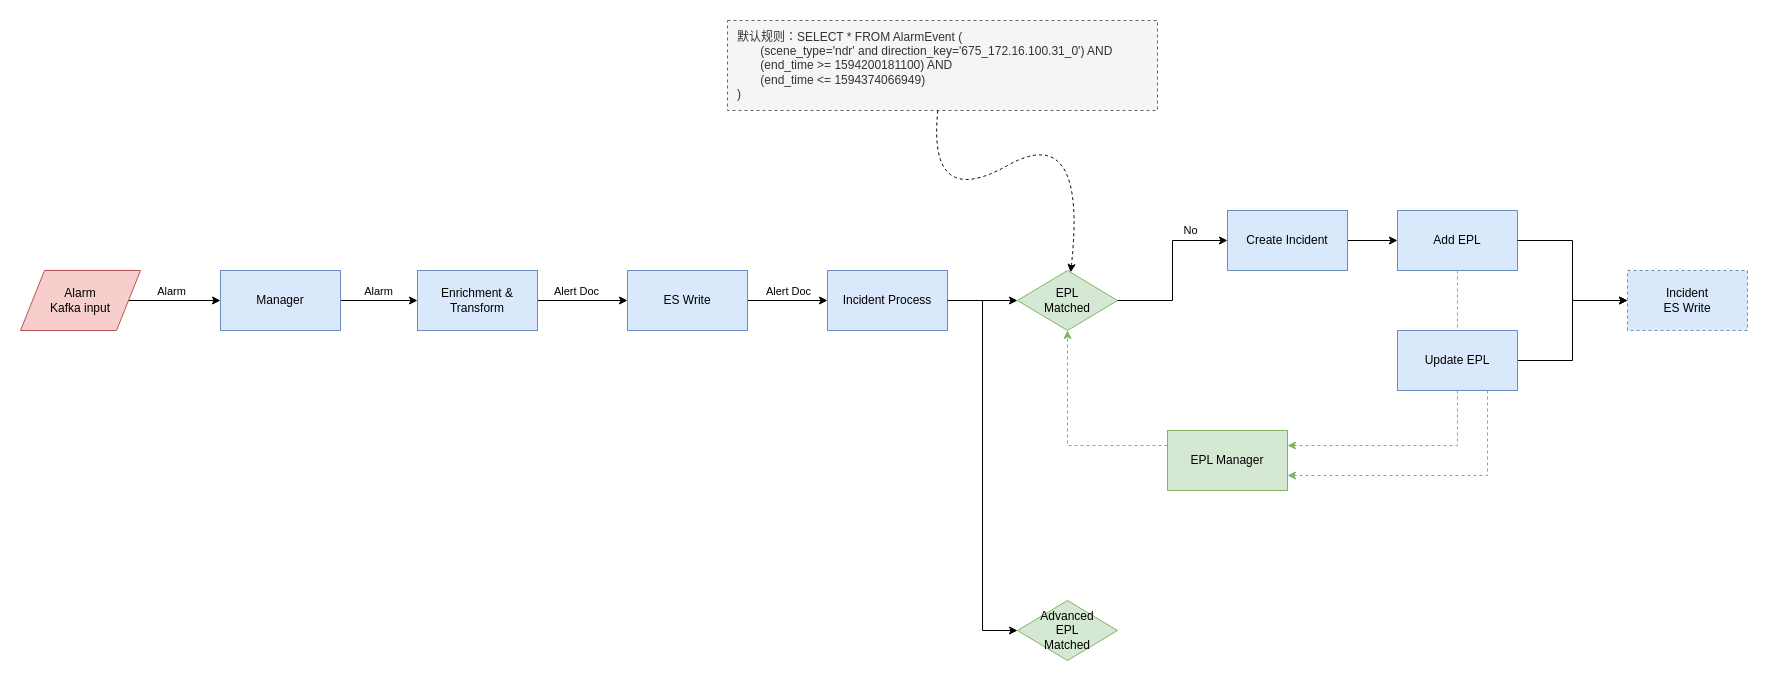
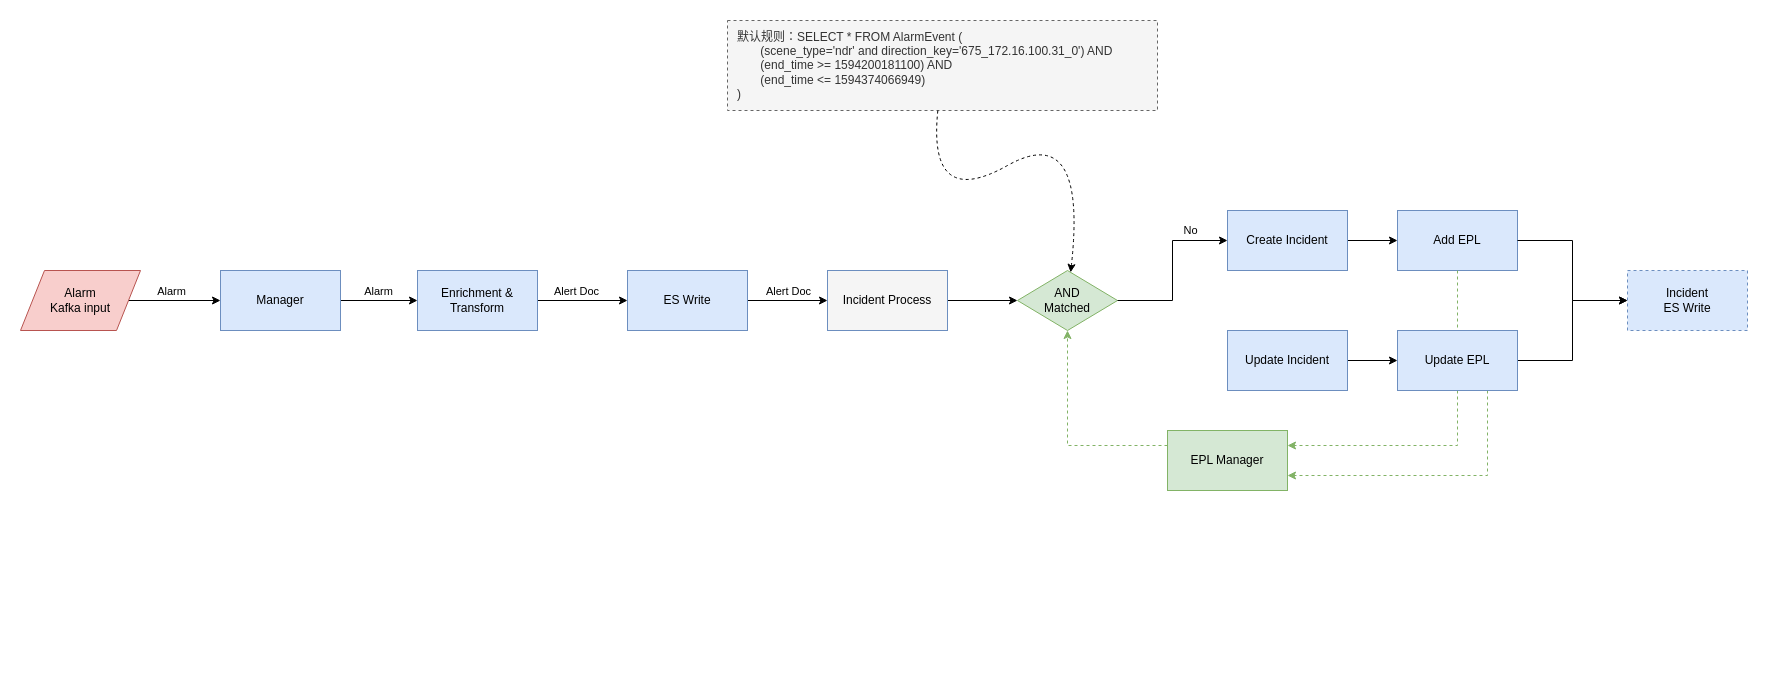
- <mxCell id="13" value="Incident Process" style="rounded=0;whiteSpace=wrap;html=1;fillColor=#dae8fc;strokeColor=#6c8ebf;" vertex="1" parent="1"><mxGeometry x="827" y="270" width="120" height="60" as="geometry" /></mxCell>
+ <mxCell id="13" value="Incident Process" style="rounded=0;whiteSpace=wrap;html=1;fillColor=#f5f5f5;strokeColor=#6c8ebf;" vertex="1" parent="1"><mxGeometry x="827" y="270" width="120" height="60" as="geometry" /></mxCell>
- <mxCell id="18" value="EPL&lt;br&gt;Matched" style="rhombus;whiteSpace=wrap;html=1;fillColor=#d5e8d4;strokeColor=#82b366;" vertex="1" parent="1"><mxGeometry x="1017" y="270" width="100" height="60" as="geometry" /></mxCell>
+ <mxCell id="18" value="AND&lt;br&gt;Matched" style="rhombus;whiteSpace=wrap;html=1;fillColor=#d5e8d4;strokeColor=#82b366;" vertex="1" parent="1"><mxGeometry x="1017" y="270" width="100" height="60" as="geometry" /></mxCell>
+ <mxCell id="27" value="Update Incident" style="rounded=0;whiteSpace=wrap;html=1;fillColor=#dae8fc;strokeColor=#6c8ebf;" vertex="1" parent="1"><mxGeometry x="1227" y="330" width="120" height="60" as="geometry" /></mxCell>
+ <mxCell id="25" value="" style="edgeStyle=orthogonalEdgeStyle;rounded=0;orthogonalLoop=1;jettySize=auto;html=1;" edge="1" parent="1" source="27" target="29"><mxGeometry relative="1" as="geometry" /></mxCell>
- <mxCell id="33" value="" style="edgeStyle=orthogonalEdgeStyle;rounded=0;orthogonalLoop=1;jettySize=auto;html=1;exitX=1;exitY=0.5;exitDx=0;exitDy=0;entryX=0;entryY=0.5;entryDx=0;entryDy=0;" edge="1" parent="1" source="13" target="32"><mxGeometry relative="1" as="geometry"><mxPoint x="957" y="310" as="sourcePoint" /><mxPoint x="1017" y="310" as="targetPoint" /></mxGeometry></mxCell>
- <mxCell id="32" value="Advanced&lt;br&gt;EPL&lt;br&gt;Matched" style="rhombus;whiteSpace=wrap;html=1;fillColor=#d5e8d4;strokeColor=#82b366;" vertex="1" parent="1"><mxGeometry x="1017" y="600" width="100" height="60" as="geometry" /></mxCell>
